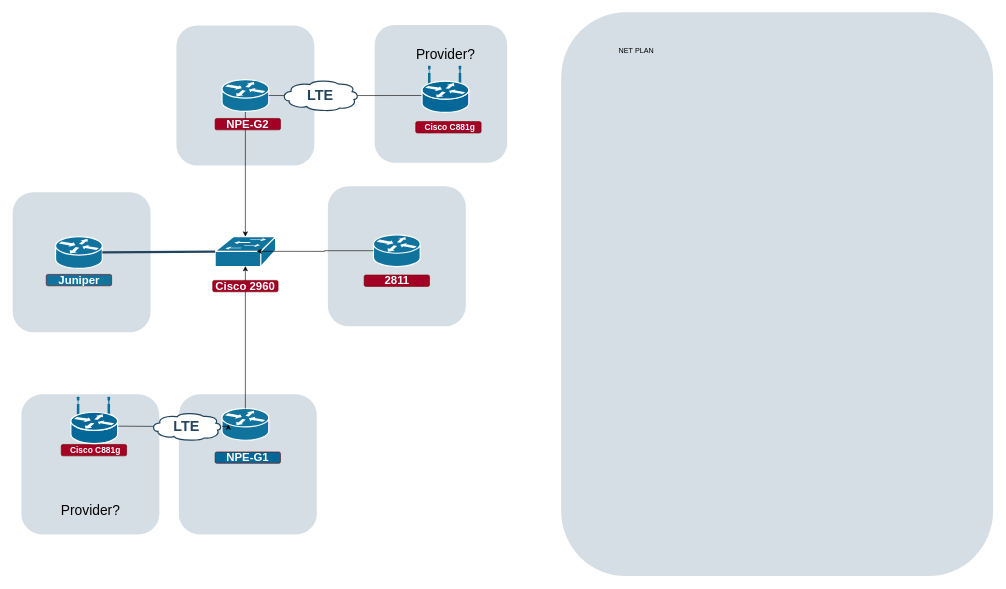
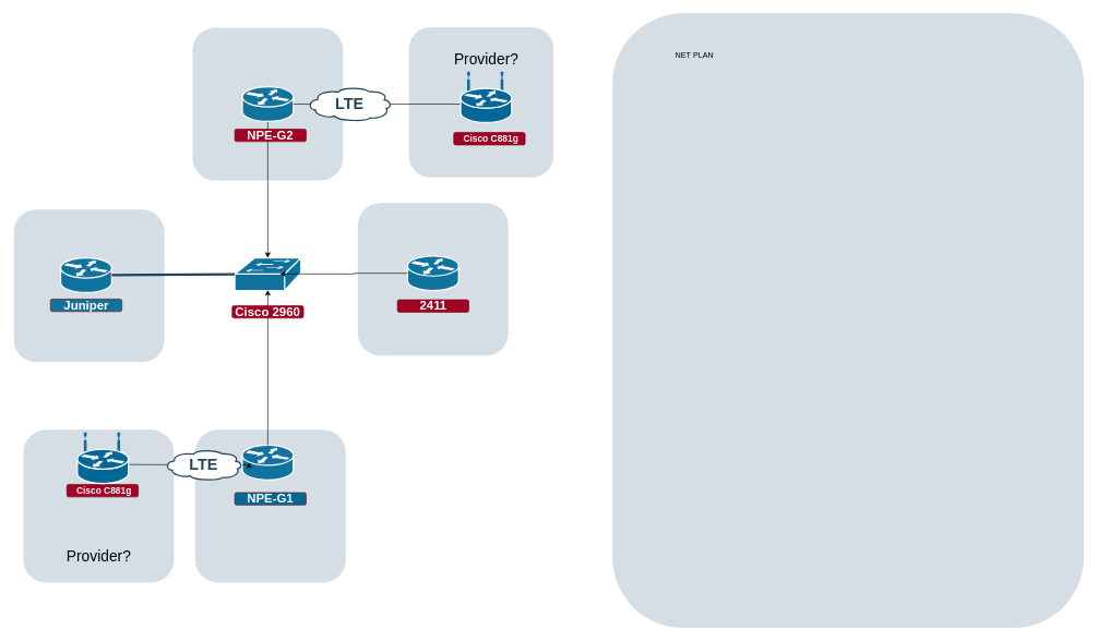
- <mxCell id="20" value="&lt;font style=&quot;font-size: 19px;&quot;&gt;2811&lt;/font&gt;" style="rounded=1;whiteSpace=wrap;html=1;strokeColor=#6F0000;fillColor=#a20025;fontSize=14;fontColor=#ffffff;align=center;fontStyle=1" vertex="1" parent="1"><mxGeometry x="606.5" y="458" width="109" height="19" as="geometry" /></mxCell>
+ <mxCell id="20" value="&lt;font style=&quot;font-size: 19px;&quot;&gt;2411&lt;/font&gt;" style="rounded=1;whiteSpace=wrap;html=1;strokeColor=#6F0000;fillColor=#a20025;fontSize=14;fontColor=#ffffff;align=center;fontStyle=1" vertex="1" parent="1"><mxGeometry x="606.5" y="458" width="109" height="19" as="geometry" /></mxCell>
